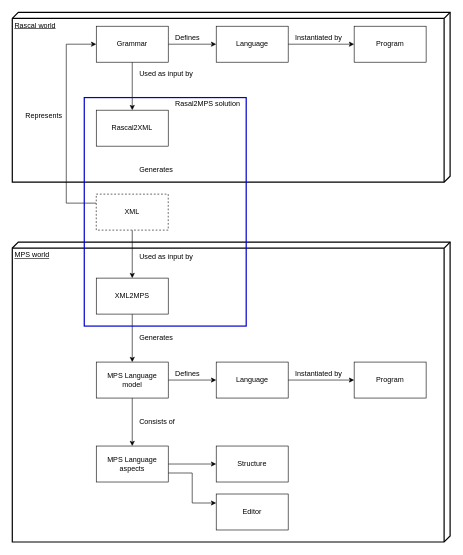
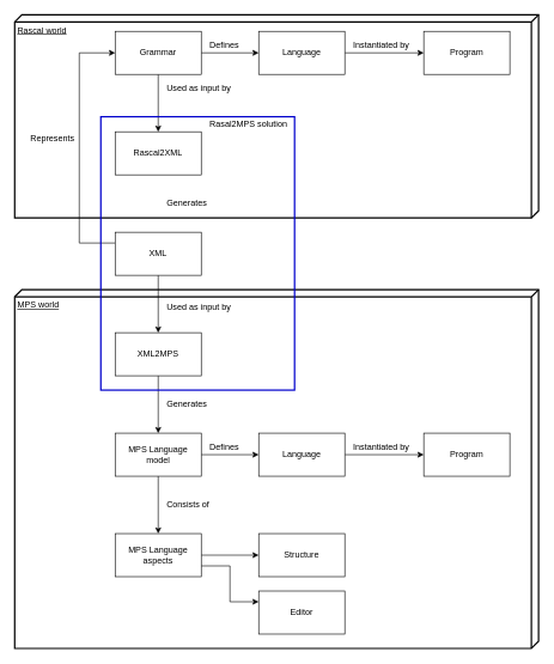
- <mxCell id="10" value="XML" style="rounded=0;whiteSpace=wrap;html=1;dashed=1;" vertex="1" parent="1"><mxGeometry x="160" y="323" width="120" height="60" as="geometry" /></mxCell>
+ <mxCell id="10" value="XML" style="rounded=0;whiteSpace=wrap;html=1;" vertex="1" parent="1"><mxGeometry x="160" y="323" width="120" height="60" as="geometry" /></mxCell>
